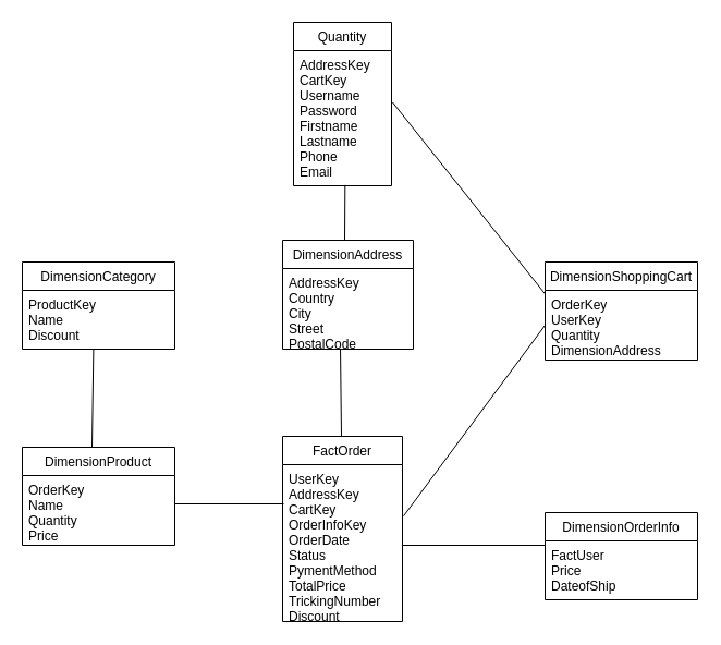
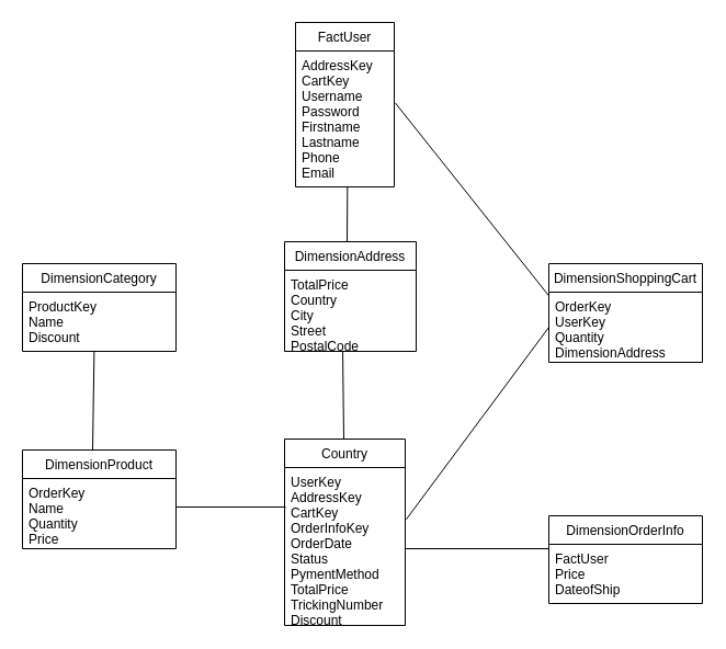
- <mxCell id="2" value="Quantity" style="swimlane;fontStyle=0;childLayout=stackLayout;horizontal=1;startSize=26;fillColor=none;horizontalStack=0;resizeParent=1;resizeParentMax=0;resizeLast=0;collapsible=1;marginBottom=0;" parent="1" vertex="1"><mxGeometry x="269" y="20" width="90" height="150" as="geometry" /></mxCell>
+ <mxCell id="2" value="FactUser" style="swimlane;fontStyle=0;childLayout=stackLayout;horizontal=1;startSize=26;fillColor=none;horizontalStack=0;resizeParent=1;resizeParentMax=0;resizeLast=0;collapsible=1;marginBottom=0;" parent="1" vertex="1"><mxGeometry x="269" y="20" width="90" height="150" as="geometry" /></mxCell>
- <mxCell id="15" value="AddressKey&#10;Country&#10;City&#10;Street&#10;PostalCode" style="text;strokeColor=none;fillColor=none;align=left;verticalAlign=top;spacingLeft=4;spacingRight=4;overflow=hidden;rotatable=0;points=[[0,0.5],[1,0.5]];portConstraint=eastwest;" parent="14" vertex="1"><mxGeometry y="26" width="120" height="74" as="geometry" /></mxCell>
+ <mxCell id="15" value="TotalPrice&#10;Country&#10;City&#10;Street&#10;PostalCode" style="text;strokeColor=none;fillColor=none;align=left;verticalAlign=top;spacingLeft=4;spacingRight=4;overflow=hidden;rotatable=0;points=[[0,0.5],[1,0.5]];portConstraint=eastwest;" parent="14" vertex="1"><mxGeometry y="26" width="120" height="74" as="geometry" /></mxCell>
- <mxCell id="4" value="FactOrder" style="swimlane;fontStyle=0;childLayout=stackLayout;horizontal=1;startSize=26;fillColor=none;horizontalStack=0;resizeParent=1;resizeParentMax=0;resizeLast=0;collapsible=1;marginBottom=0;" parent="1" vertex="1"><mxGeometry x="259" y="400" width="110" height="170" as="geometry" /></mxCell>
+ <mxCell id="4" value="Country" style="swimlane;fontStyle=0;childLayout=stackLayout;horizontal=1;startSize=26;fillColor=none;horizontalStack=0;resizeParent=1;resizeParentMax=0;resizeLast=0;collapsible=1;marginBottom=0;" parent="1" vertex="1"><mxGeometry x="259" y="400" width="110" height="170" as="geometry" /></mxCell>
